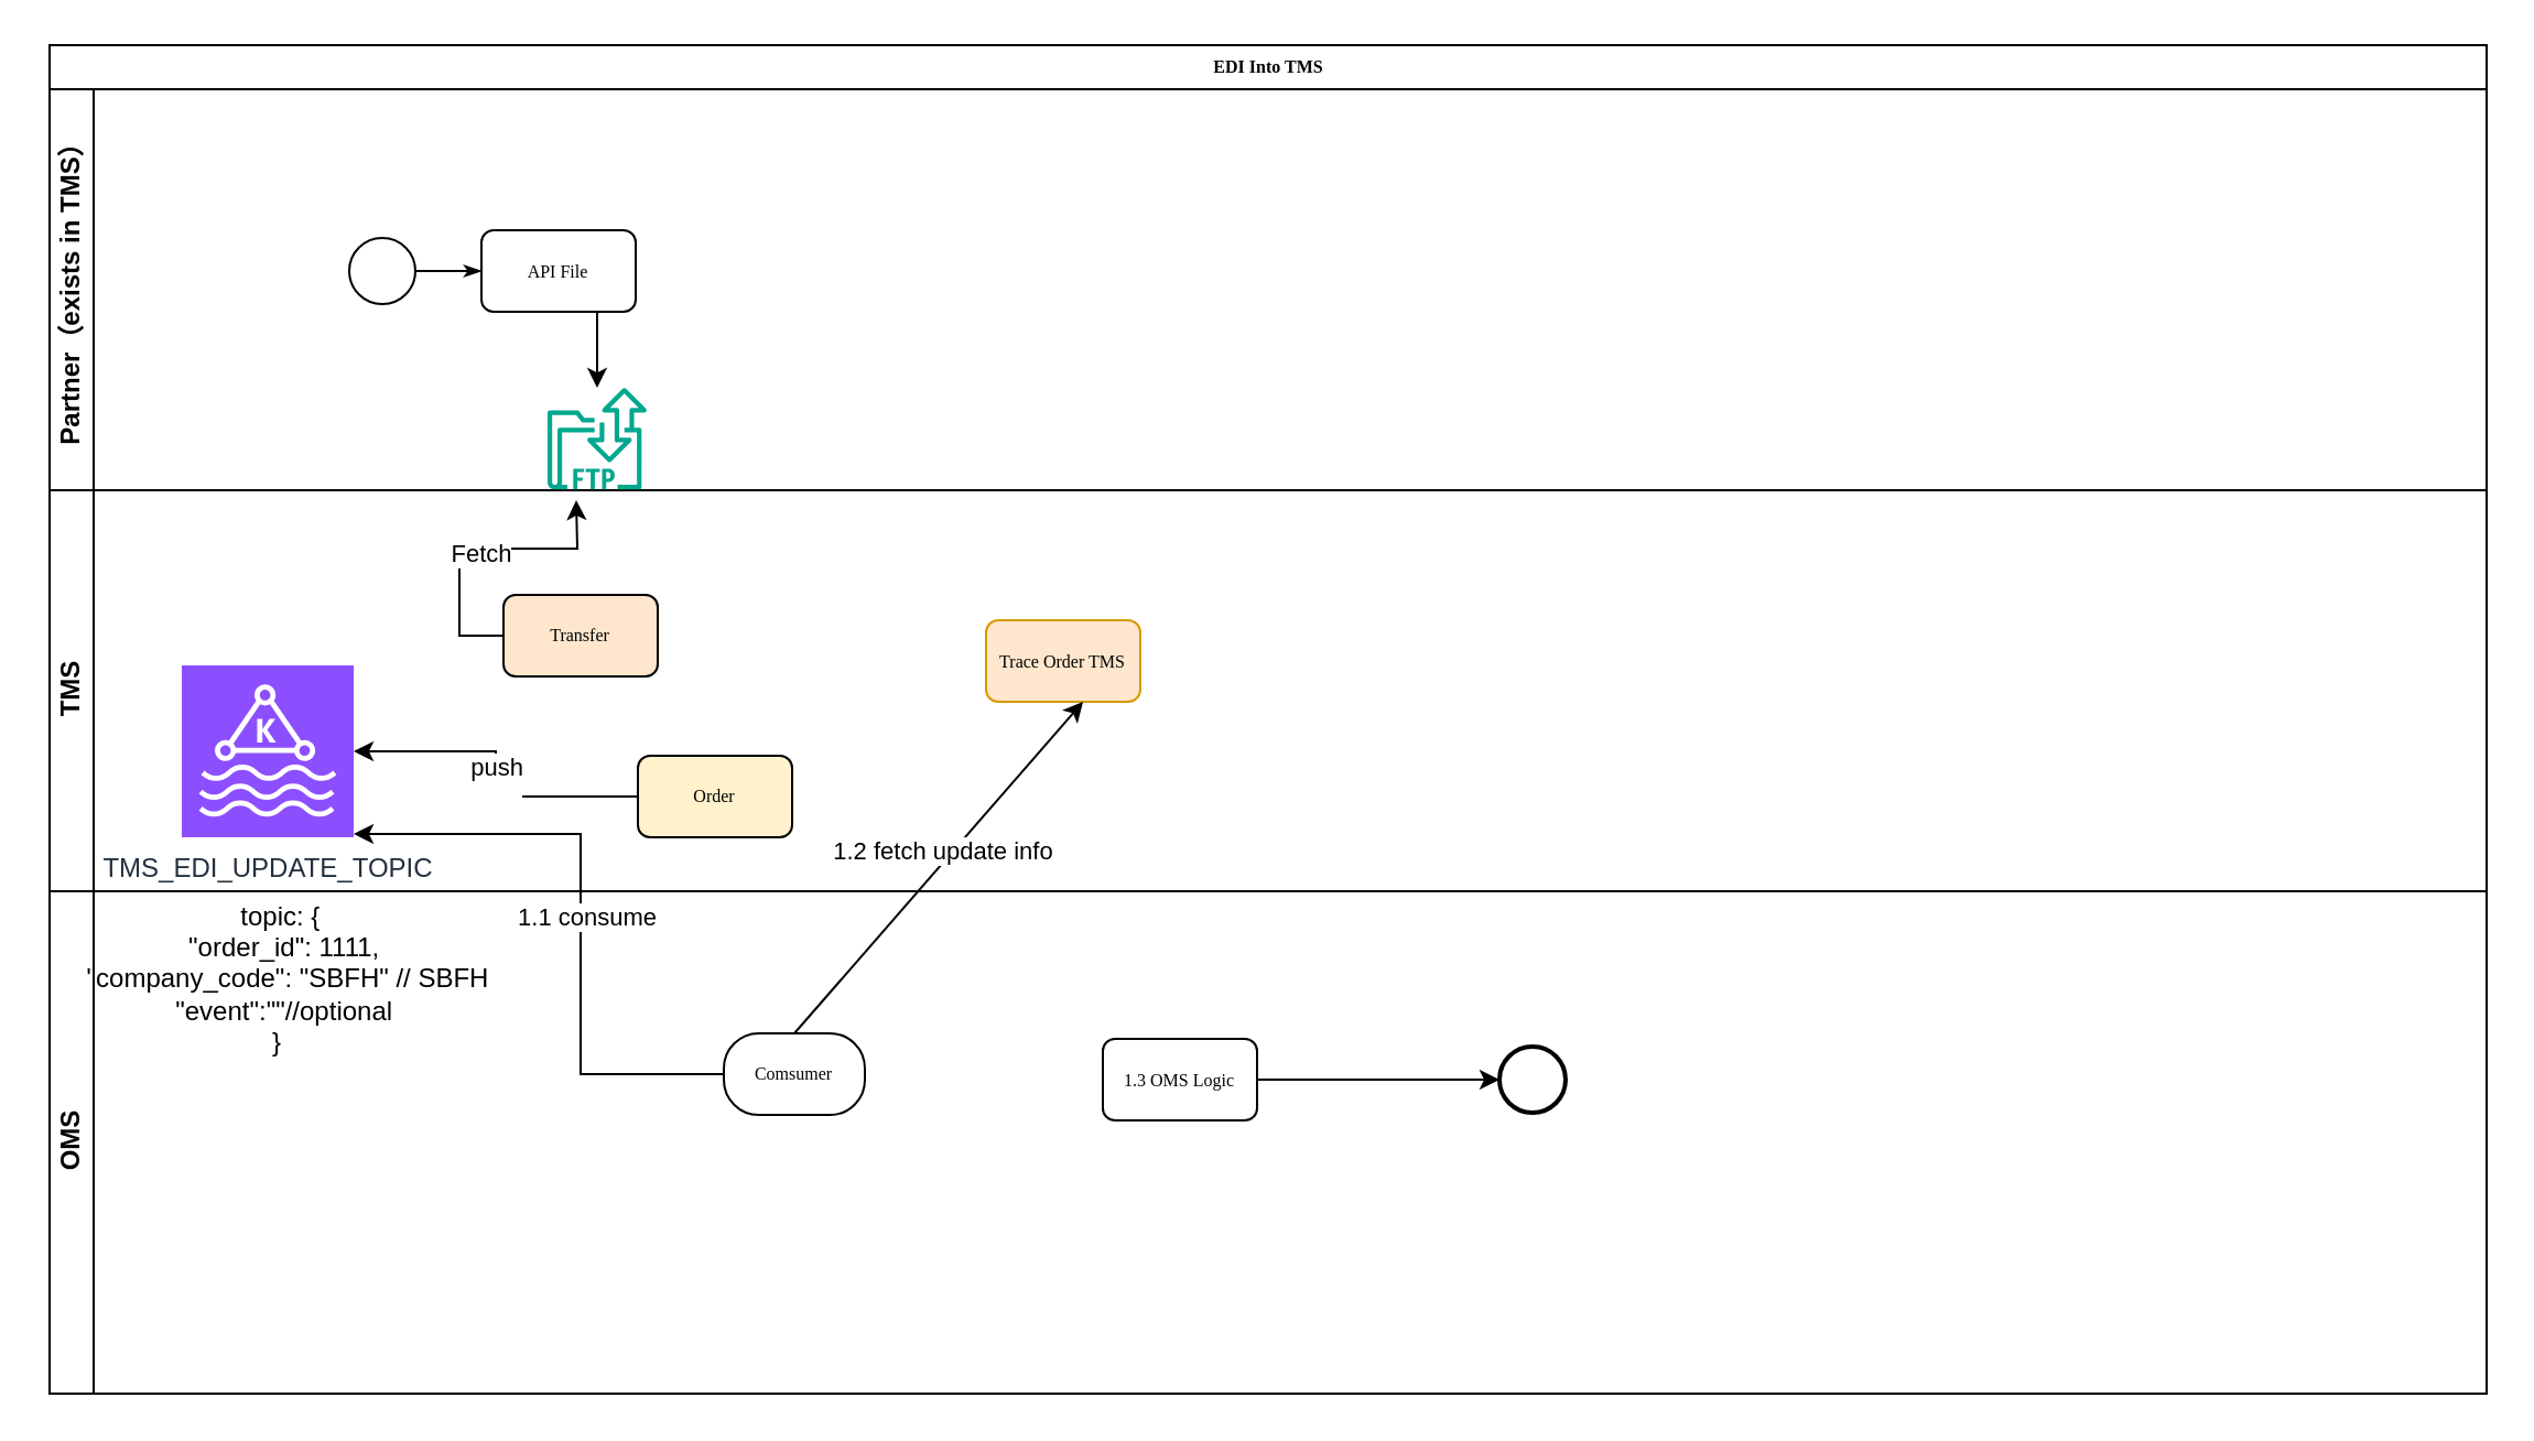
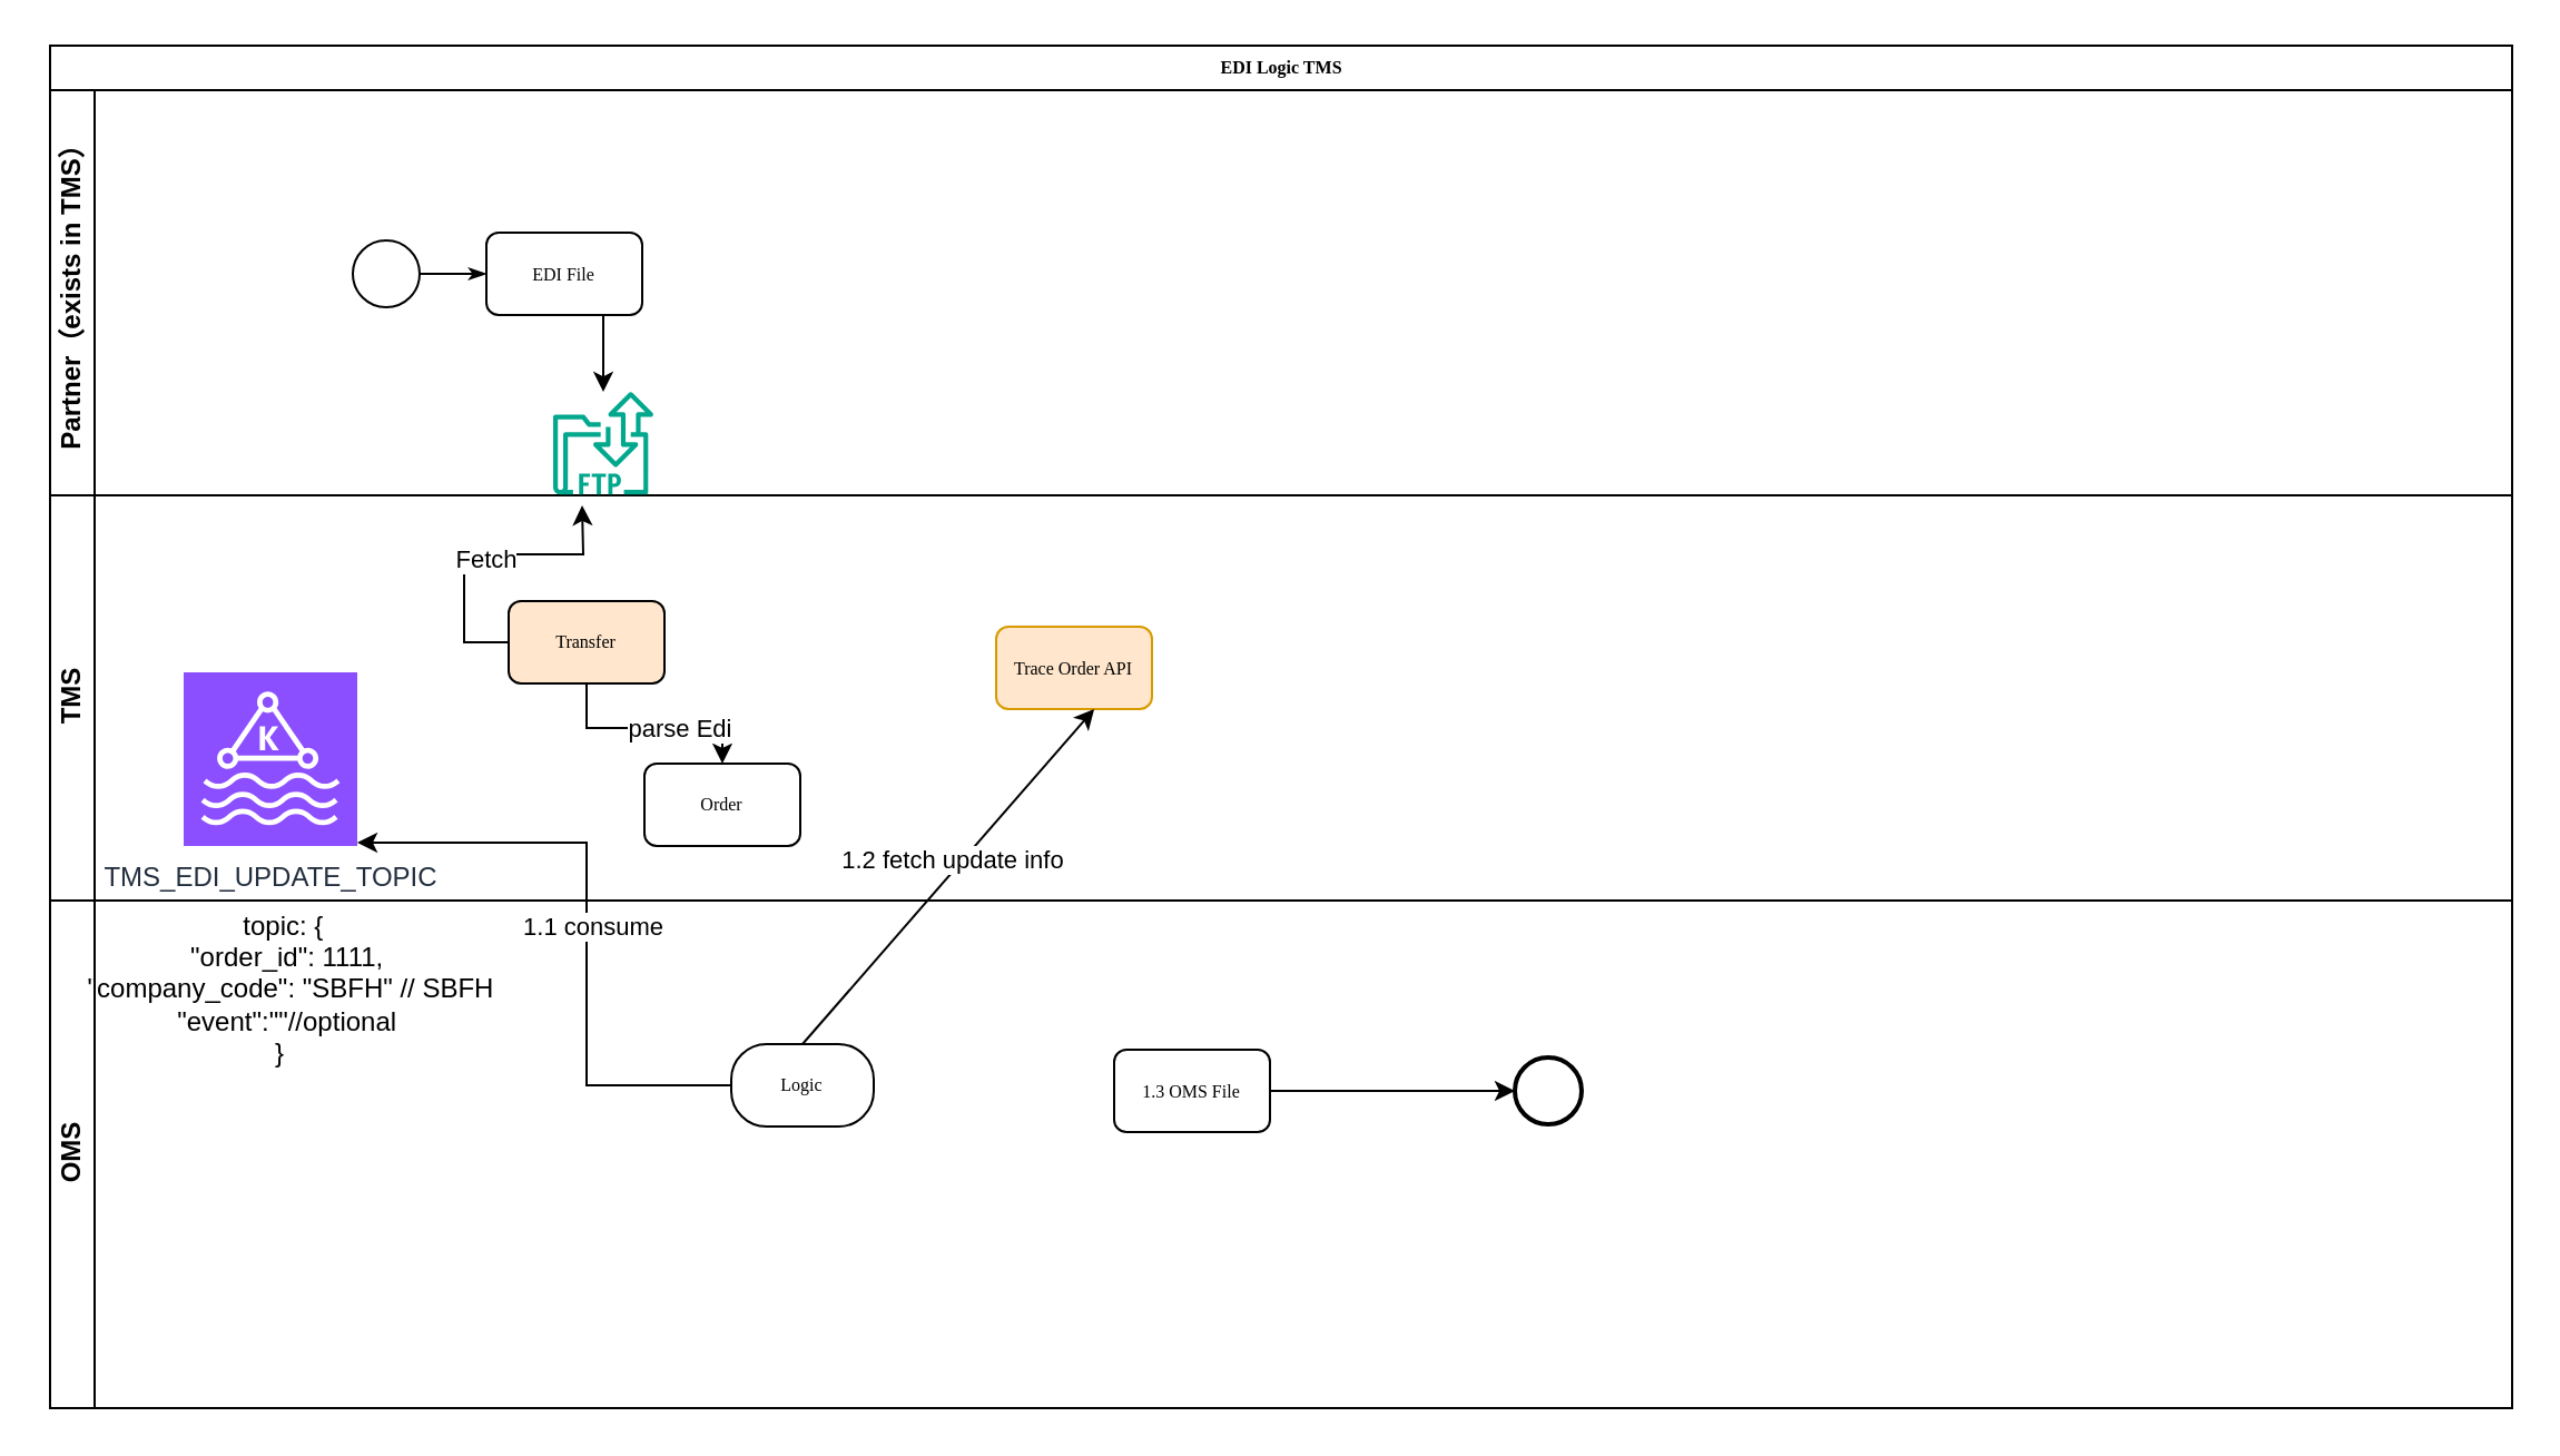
- <mxCell id="2" value="EDI Into TMS" style="swimlane;html=1;childLayout=stackLayout;horizontal=1;startSize=20;horizontalStack=0;rounded=0;shadow=0;labelBackgroundColor=none;strokeWidth=1;fontFamily=Verdana;fontSize=8;align=center;" parent="1" vertex="1"><mxGeometry x="22" y="20" width="1106" height="612" as="geometry" /></mxCell>
+ <mxCell id="2" value="EDI Logic TMS" style="swimlane;html=1;childLayout=stackLayout;horizontal=1;startSize=20;horizontalStack=0;rounded=0;shadow=0;labelBackgroundColor=none;strokeWidth=1;fontFamily=Verdana;fontSize=8;align=center;" parent="1" vertex="1"><mxGeometry x="22" y="20" width="1106" height="612" as="geometry" /></mxCell>
- <mxCell id="16" value="API File" style="rounded=1;whiteSpace=wrap;html=1;shadow=0;labelBackgroundColor=none;strokeWidth=1;fontFamily=Verdana;fontSize=8;align=center;" parent="12" vertex="1"><mxGeometry x="196" y="-300" width="70" height="37" as="geometry" /></mxCell>
+ <mxCell id="16" value="EDI File" style="rounded=1;whiteSpace=wrap;html=1;shadow=0;labelBackgroundColor=none;strokeWidth=1;fontFamily=Verdana;fontSize=8;align=center;" parent="12" vertex="1"><mxGeometry x="196" y="-300" width="70" height="37" as="geometry" /></mxCell>
- <mxCell id="11" value="Trace Order TMS" style="rounded=1;whiteSpace=wrap;html=1;shadow=0;labelBackgroundColor=none;strokeWidth=1;fontFamily=Verdana;fontSize=8;align=center;fillColor=#ffe6cc;strokeColor=#d79b00;" vertex="1" parent="9"><mxGeometry x="425" y="59.0" width="70" height="37" as="geometry" /></mxCell>
+ <mxCell id="11" value="Trace Order API" style="rounded=1;whiteSpace=wrap;html=1;shadow=0;labelBackgroundColor=none;strokeWidth=1;fontFamily=Verdana;fontSize=8;align=center;fillColor=#ffe6cc;strokeColor=#d79b00;" vertex="1" parent="9"><mxGeometry x="425" y="59.0" width="70" height="37" as="geometry" /></mxCell>
+ <mxCell id="20" style="edgeStyle=orthogonalEdgeStyle;rounded=0;orthogonalLoop=1;jettySize=auto;html=1;exitX=0.5;exitY=1;exitDx=0;exitDy=0;entryX=0.5;entryY=0;entryDx=0;entryDy=0;" edge="1" parent="12" source="22" target="23"><mxGeometry relative="1" as="geometry" /></mxCell>
+ <mxCell id="21" value="parse Edi" style="edgeLabel;html=1;align=center;verticalAlign=middle;resizable=0;points=[];" vertex="1" connectable="0" parent="20"><mxGeometry x="0.171" relative="1" as="geometry"><mxPoint as="offset" /></mxGeometry></mxCell>
- <mxCell id="4" value="" style="edgeStyle=orthogonalEdgeStyle;rounded=0;orthogonalLoop=1;jettySize=auto;html=1;entryX=1;entryY=0.5;entryDx=0;entryDy=0;entryPerimeter=0;" edge="1" parent="2" source="23" target="10"><mxGeometry relative="1" as="geometry"><mxPoint x="180" y="317.5" as="targetPoint" /></mxGeometry></mxCell>
- <mxCell id="5" value="&lt;div&gt;&lt;br&gt;&lt;/div&gt;" style="edgeLabel;html=1;align=center;verticalAlign=middle;resizable=0;points=[];" vertex="1" connectable="0" parent="4"><mxGeometry x="-0.102" y="8" relative="1" as="geometry"><mxPoint x="1" y="1" as="offset" /></mxGeometry></mxCell>
- <mxCell id="6" value="push&lt;div&gt;&lt;br&gt;&lt;/div&gt;" style="edgeLabel;html=1;align=center;verticalAlign=middle;resizable=0;points=[];" vertex="1" connectable="0" parent="4"><mxGeometry x="-0.038" y="1" relative="1" as="geometry"><mxPoint x="1" y="1" as="offset" /></mxGeometry></mxCell>
- <mxCell id="23" value="Order" style="rounded=1;whiteSpace=wrap;html=1;shadow=0;labelBackgroundColor=none;strokeWidth=1;fontFamily=Verdana;fontSize=8;align=center;fillColor=#fff2cc;" vertex="1" parent="12"><mxGeometry x="267" y="-61.5" width="70" height="37" as="geometry" /></mxCell>
+ <mxCell id="23" value="Order" style="rounded=1;whiteSpace=wrap;html=1;shadow=0;labelBackgroundColor=none;strokeWidth=1;fontFamily=Verdana;fontSize=8;align=center;" vertex="1" parent="12"><mxGeometry x="267" y="-61.5" width="70" height="37" as="geometry" /></mxCell>
- <mxCell id="24" value="Comsumer" style="rounded=1;whiteSpace=wrap;html=1;shadow=0;labelBackgroundColor=none;strokeWidth=1;fontFamily=Verdana;fontSize=8;align=center;arcSize=43;" parent="12" vertex="1"><mxGeometry x="306" y="64.5" width="64" height="37" as="geometry" /></mxCell>
+ <mxCell id="24" value="Logic" style="rounded=1;whiteSpace=wrap;html=1;shadow=0;labelBackgroundColor=none;strokeWidth=1;fontFamily=Verdana;fontSize=8;align=center;arcSize=43;" parent="12" vertex="1"><mxGeometry x="306" y="64.5" width="64" height="37" as="geometry" /></mxCell>
- <mxCell id="27" value="1.3 OMS Logic" style="rounded=1;whiteSpace=wrap;html=1;shadow=0;labelBackgroundColor=none;strokeWidth=1;fontFamily=Verdana;fontSize=8;align=center;" vertex="1" parent="12"><mxGeometry x="478" y="67" width="70" height="37" as="geometry" /></mxCell>
+ <mxCell id="27" value="1.3 OMS File" style="rounded=1;whiteSpace=wrap;html=1;shadow=0;labelBackgroundColor=none;strokeWidth=1;fontFamily=Verdana;fontSize=8;align=center;" vertex="1" parent="12"><mxGeometry x="478" y="67" width="70" height="37" as="geometry" /></mxCell>
